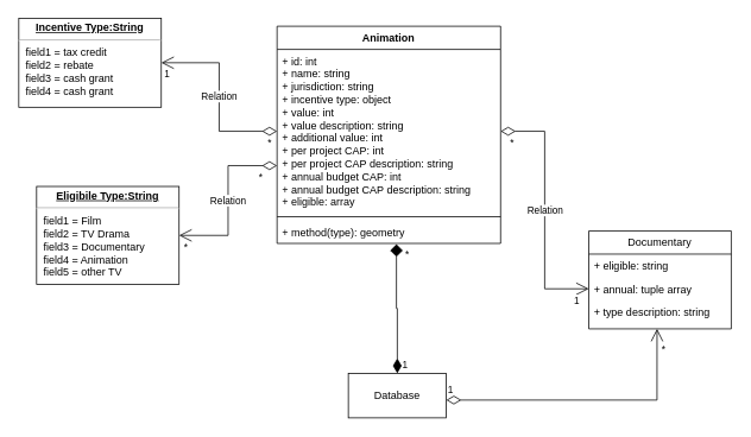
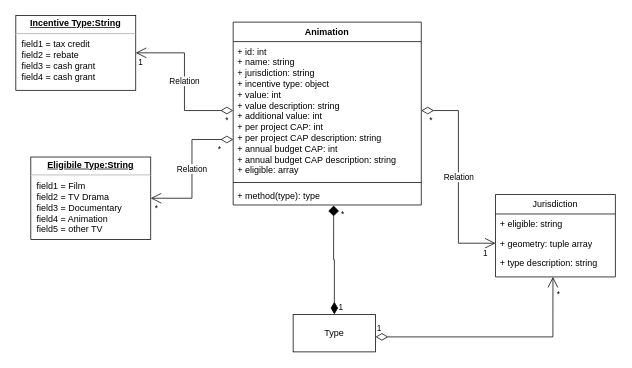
- <mxCell id="5" value="+ method(type): geometry" style="text;strokeColor=none;fillColor=none;align=left;verticalAlign=top;spacingLeft=4;spacingRight=4;overflow=hidden;rotatable=0;points=[[0,0.5],[1,0.5]];portConstraint=eastwest;whiteSpace=wrap;html=1;" parent="2" vertex="1"><mxGeometry y="218" width="251" height="26" as="geometry" /></mxCell>
+ <mxCell id="5" value="+ method(type): type" style="text;strokeColor=none;fillColor=none;align=left;verticalAlign=top;spacingLeft=4;spacingRight=4;overflow=hidden;rotatable=0;points=[[0,0.5],[1,0.5]];portConstraint=eastwest;whiteSpace=wrap;html=1;" parent="2" vertex="1"><mxGeometry y="218" width="251" height="26" as="geometry" /></mxCell>
- <mxCell id="17" value="Documentary" style="swimlane;fontStyle=0;childLayout=stackLayout;horizontal=1;startSize=26;fillColor=none;horizontalStack=0;resizeParent=1;resizeParentMax=0;resizeLast=0;collapsible=1;marginBottom=0;whiteSpace=wrap;html=1;" vertex="1" parent="1"><mxGeometry x="660" y="259" width="160" height="110" as="geometry" /></mxCell>
+ <mxCell id="17" value="Jurisdiction" style="swimlane;fontStyle=0;childLayout=stackLayout;horizontal=1;startSize=26;fillColor=none;horizontalStack=0;resizeParent=1;resizeParentMax=0;resizeLast=0;collapsible=1;marginBottom=0;whiteSpace=wrap;html=1;" vertex="1" parent="1"><mxGeometry x="660" y="259" width="160" height="110" as="geometry" /></mxCell>
- <mxCell id="19" value="+ annual: tuple array" style="text;strokeColor=none;fillColor=none;align=left;verticalAlign=top;spacingLeft=4;spacingRight=4;overflow=hidden;rotatable=0;points=[[0,0.5],[1,0.5]];portConstraint=eastwest;whiteSpace=wrap;html=1;" vertex="1" parent="17"><mxGeometry y="52" width="160" height="26" as="geometry" /></mxCell>
+ <mxCell id="19" value="+ geometry: tuple array" style="text;strokeColor=none;fillColor=none;align=left;verticalAlign=top;spacingLeft=4;spacingRight=4;overflow=hidden;rotatable=0;points=[[0,0.5],[1,0.5]];portConstraint=eastwest;whiteSpace=wrap;html=1;" vertex="1" parent="17"><mxGeometry y="52" width="160" height="26" as="geometry" /></mxCell>
- <mxCell id="14" value="Database" style="html=1;whiteSpace=wrap;" vertex="1" parent="1"><mxGeometry x="390" y="419" width="110" height="50" as="geometry" /></mxCell>
+ <mxCell id="14" value="Type" style="html=1;whiteSpace=wrap;" vertex="1" parent="1"><mxGeometry x="390" y="419" width="110" height="50" as="geometry" /></mxCell>
